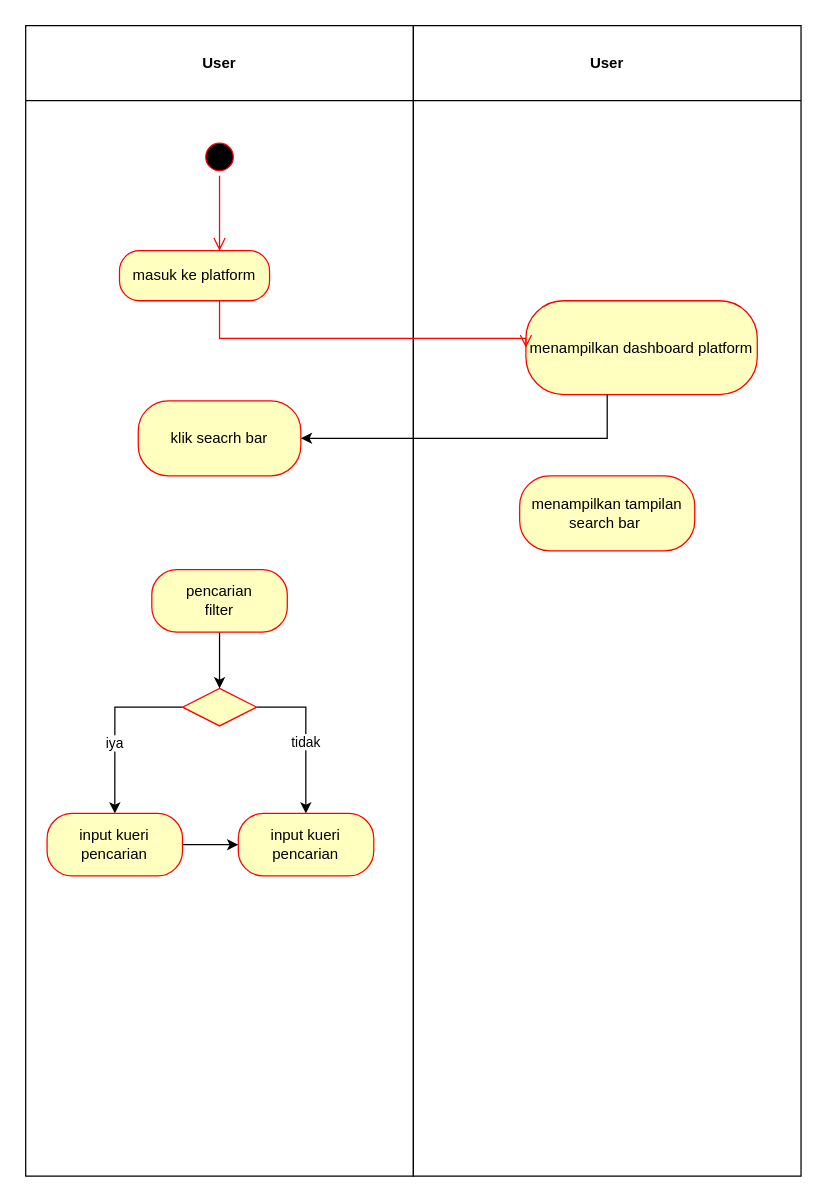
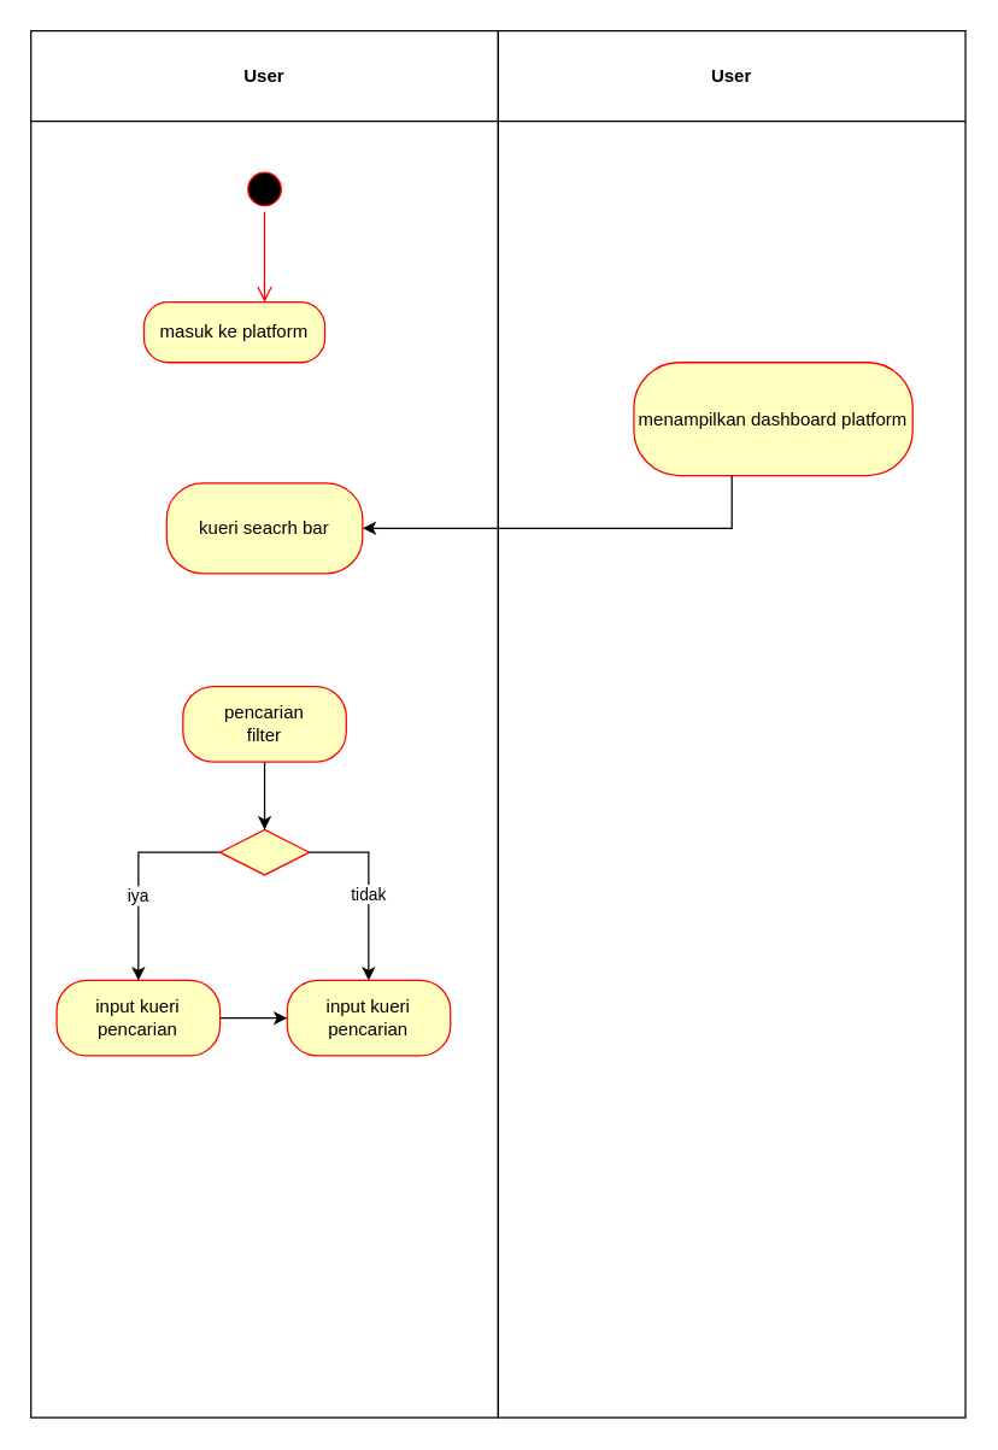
- <mxCell id="20" value="" style="edgeStyle=orthogonalEdgeStyle;html=1;verticalAlign=bottom;endArrow=open;endSize=8;strokeColor=#ff0000;rounded=0;entryX=0;entryY=0.5;entryDx=0;entryDy=0;" edge="1" source="5" parent="1" target="18"><mxGeometry relative="1" as="geometry"><mxPoint x="175" y="300" as="targetPoint" /><Array as="points"><mxPoint x="175" y="270" /></Array></mxGeometry></mxCell>
- <mxCell id="6" value="klik seacrh bar" style="rounded=1;whiteSpace=wrap;html=1;arcSize=40;fontColor=#000000;fillColor=#ffffc0;strokeColor=#ff0000;" vertex="1" parent="2"><mxGeometry x="90" y="300" width="130" height="60" as="geometry" /></mxCell>
+ <mxCell id="6" value="kueri seacrh bar" style="rounded=1;whiteSpace=wrap;html=1;arcSize=40;fontColor=#000000;fillColor=#ffffc0;strokeColor=#ff0000;" vertex="1" parent="2"><mxGeometry x="90" y="300" width="130" height="60" as="geometry" /></mxCell>
- <mxCell id="19" value="menampilkan tampilan&lt;br&gt;search bar&amp;nbsp;" style="rounded=1;whiteSpace=wrap;html=1;arcSize=40;fontColor=#000000;fillColor=#ffffc0;strokeColor=#ff0000;" vertex="1" parent="17"><mxGeometry x="85" y="360" width="140" height="60" as="geometry" /></mxCell>
